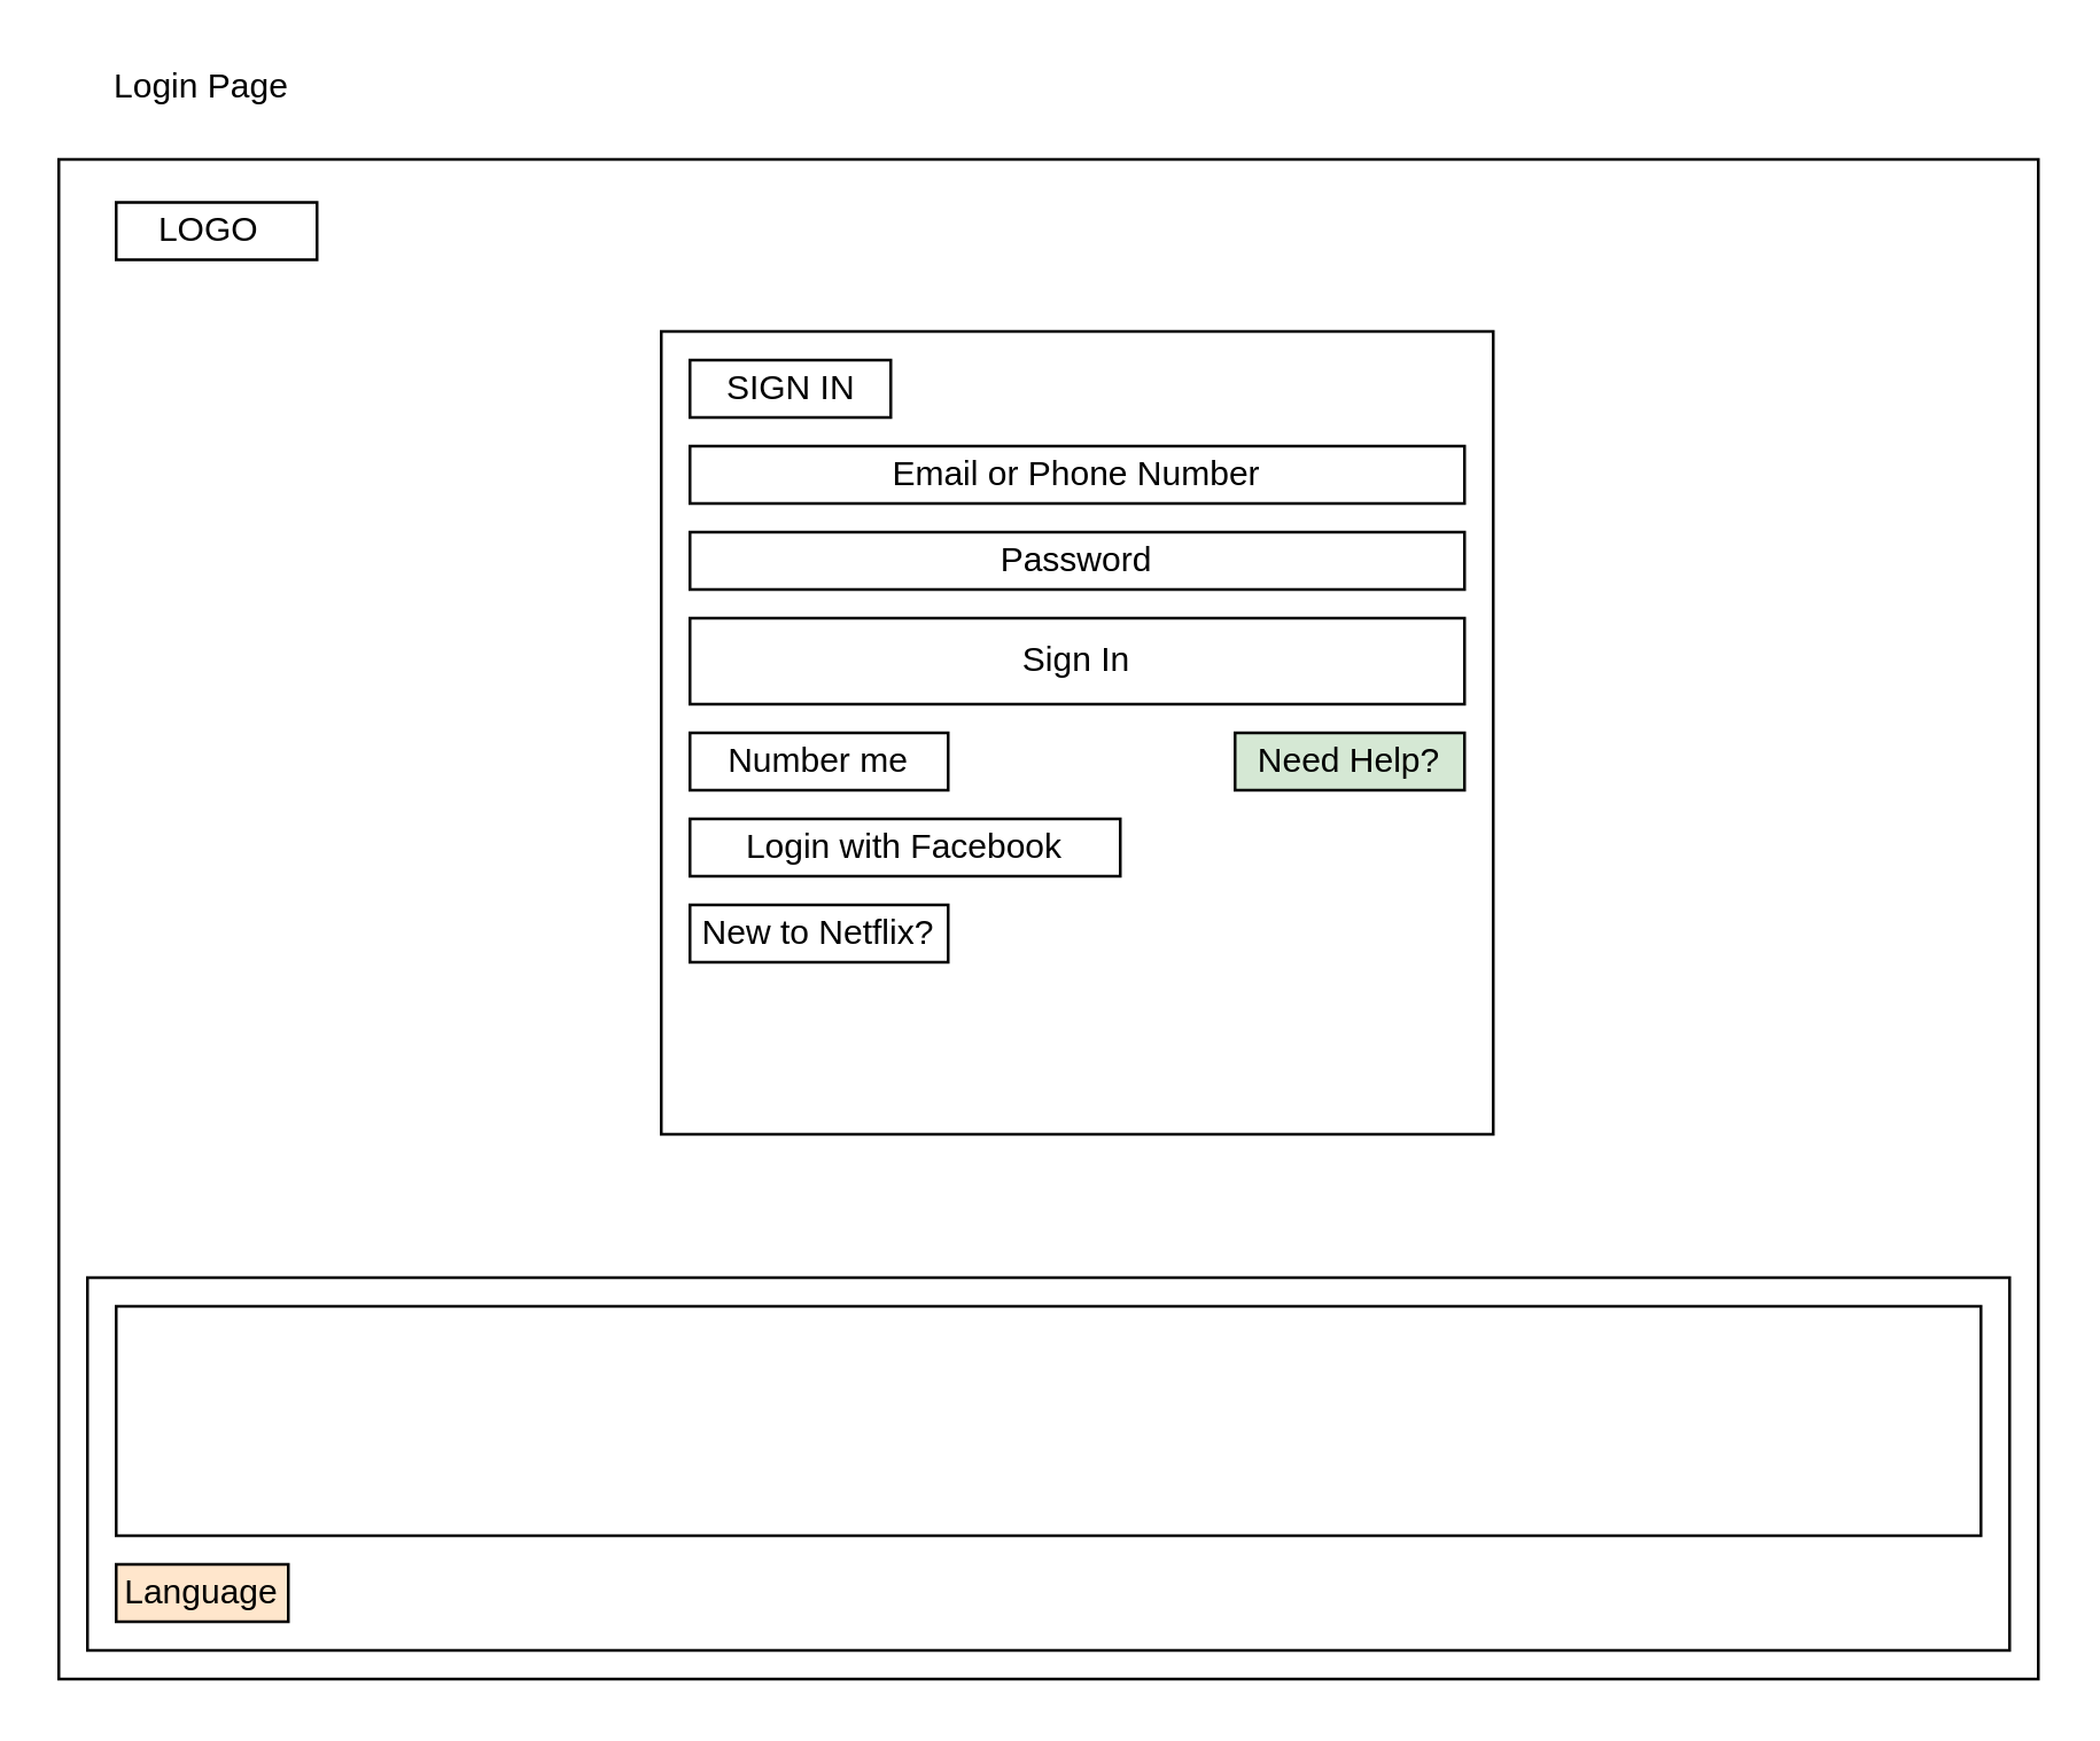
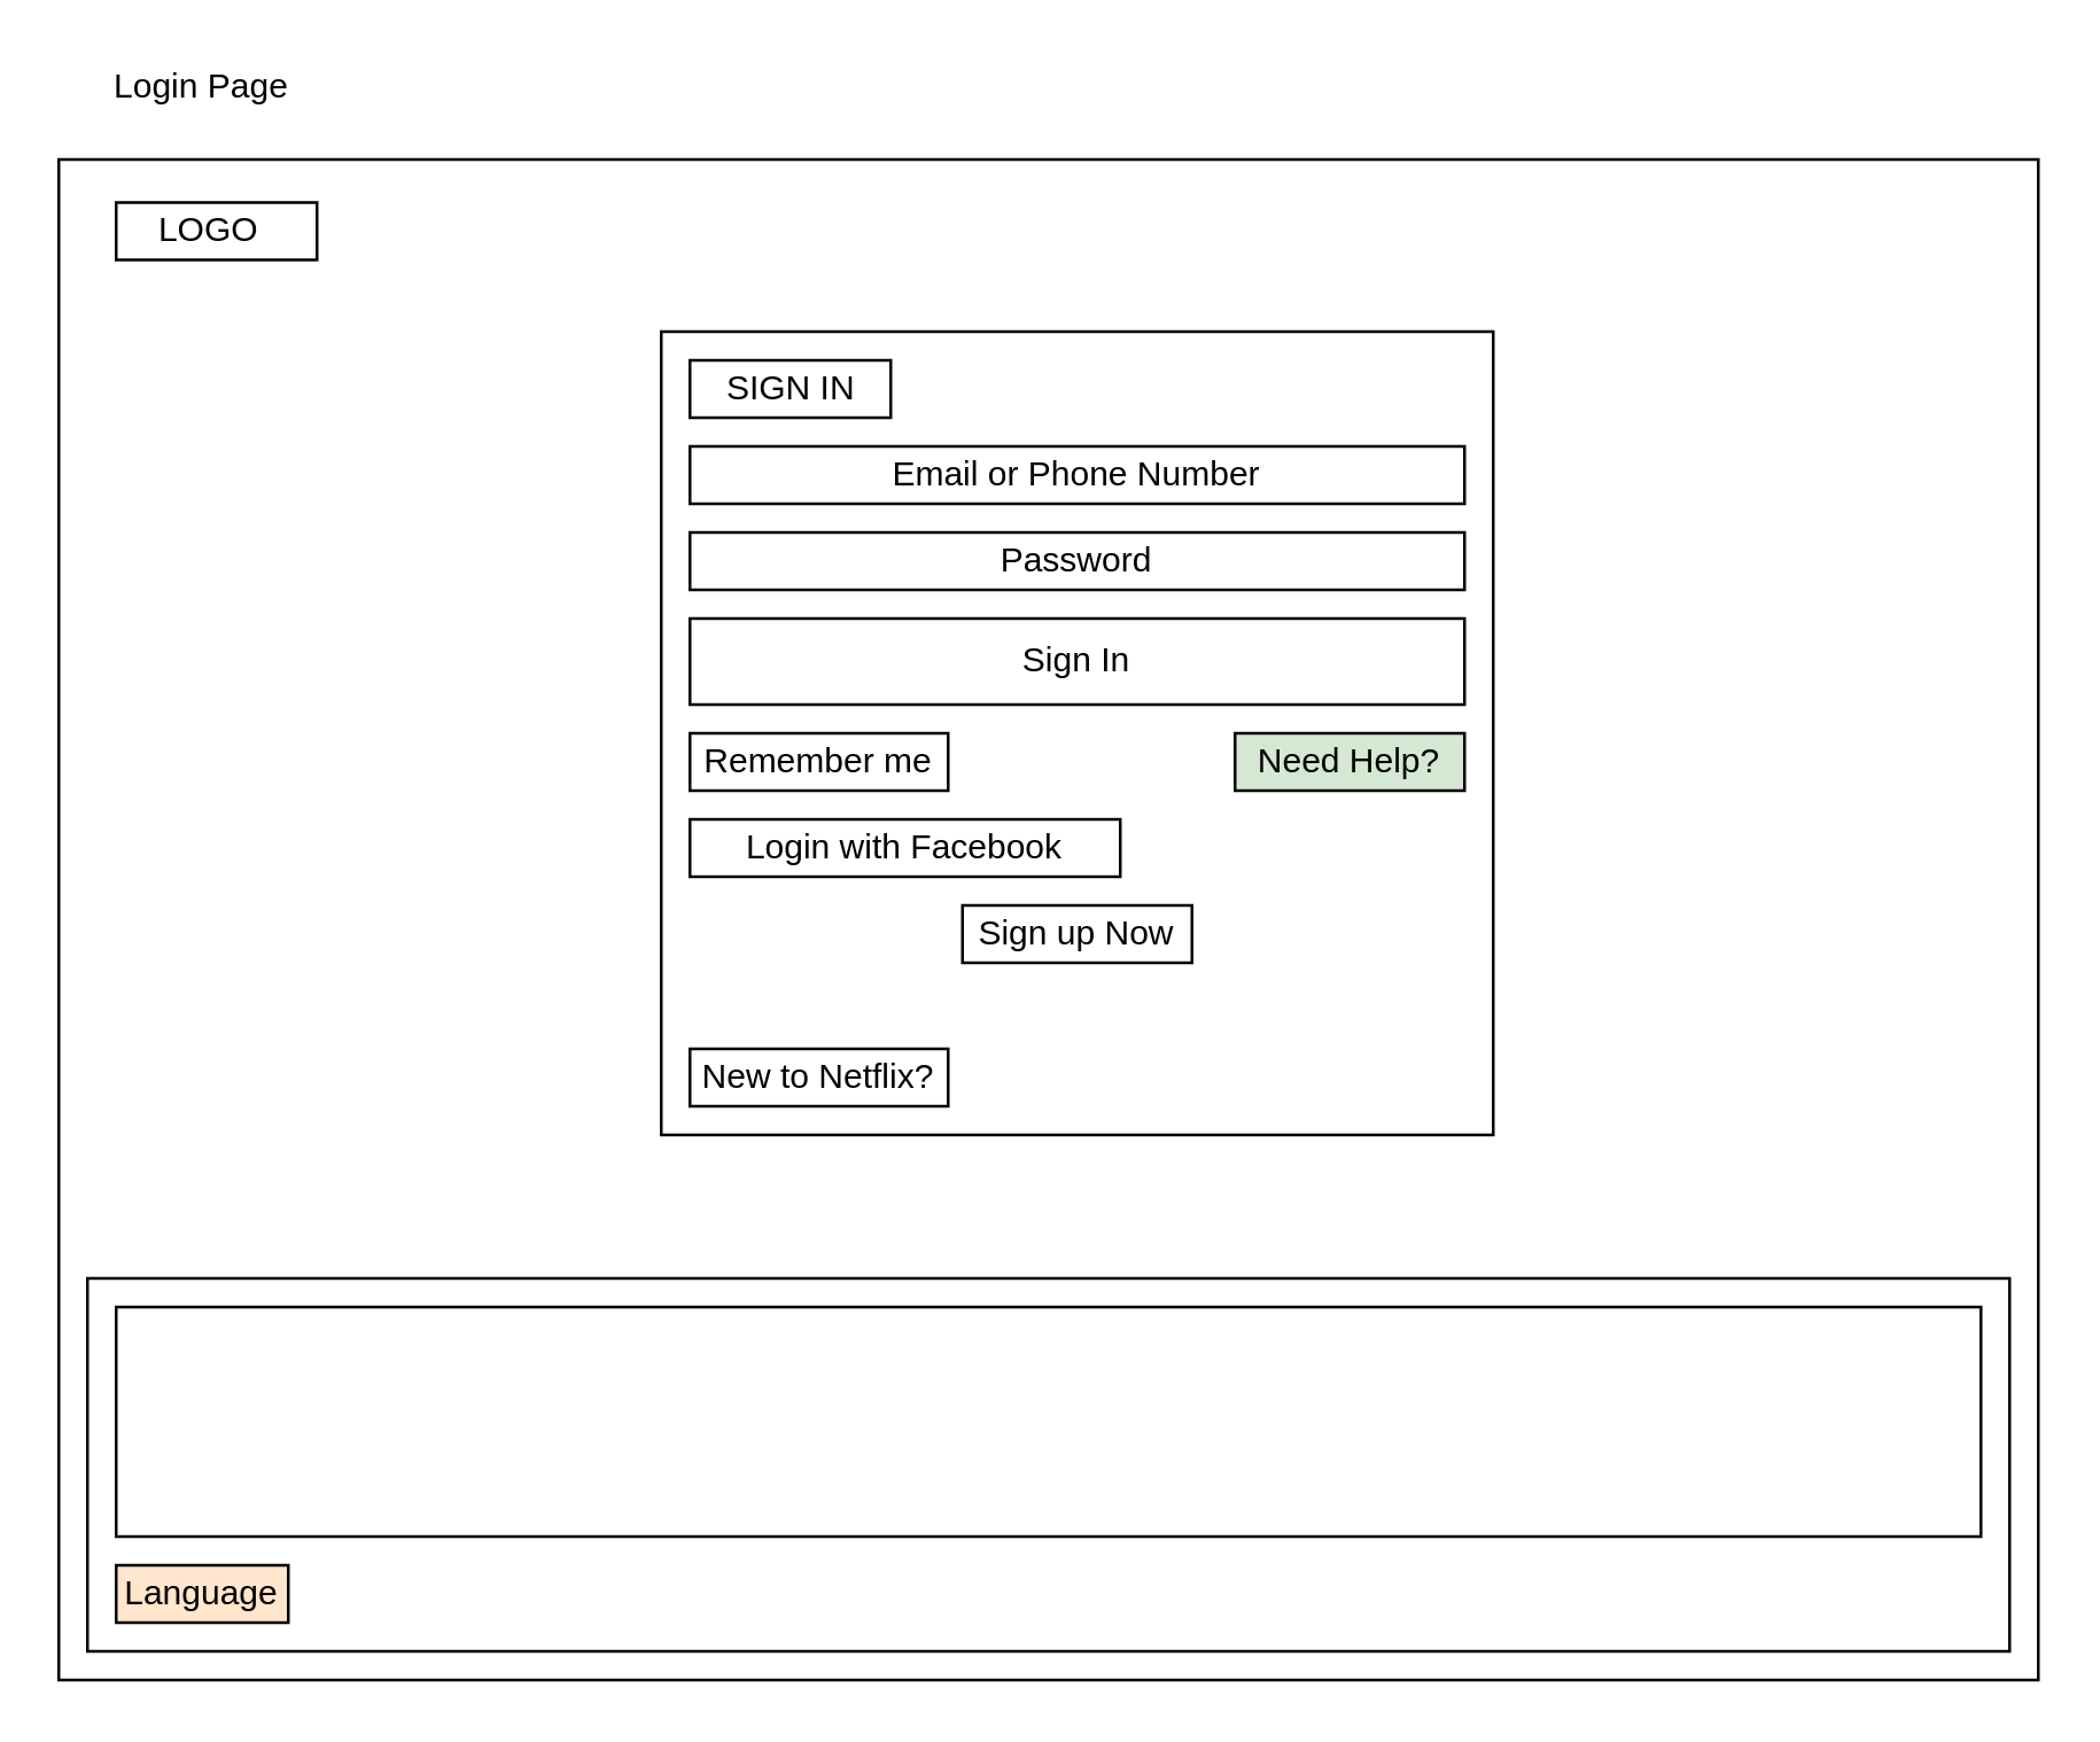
- <mxCell id="10" value="Number me" style="rounded=0;whiteSpace=wrap;html=1;" vertex="1" parent="1"><mxGeometry x="240" y="255" width="90" height="20" as="geometry" /></mxCell>
+ <mxCell id="10" value="Remember me" style="rounded=0;whiteSpace=wrap;html=1;" vertex="1" parent="1"><mxGeometry x="240" y="255" width="90" height="20" as="geometry" /></mxCell>
- <mxCell id="13" value="New to Netflix?" style="rounded=0;whiteSpace=wrap;html=1;" vertex="1" parent="1"><mxGeometry x="240" y="315" width="90" height="20" as="geometry" /></mxCell>
+ <mxCell id="13" value="New to Netflix?" style="rounded=0;whiteSpace=wrap;html=1;" vertex="1" parent="1"><mxGeometry x="240" y="365" width="90" height="20" as="geometry" /></mxCell>
+ <mxCell id="22" value="Sign up Now" style="rounded=0;whiteSpace=wrap;html=1;" vertex="1" parent="1"><mxGeometry x="335" y="315" width="80" height="20" as="geometry" /></mxCell>
